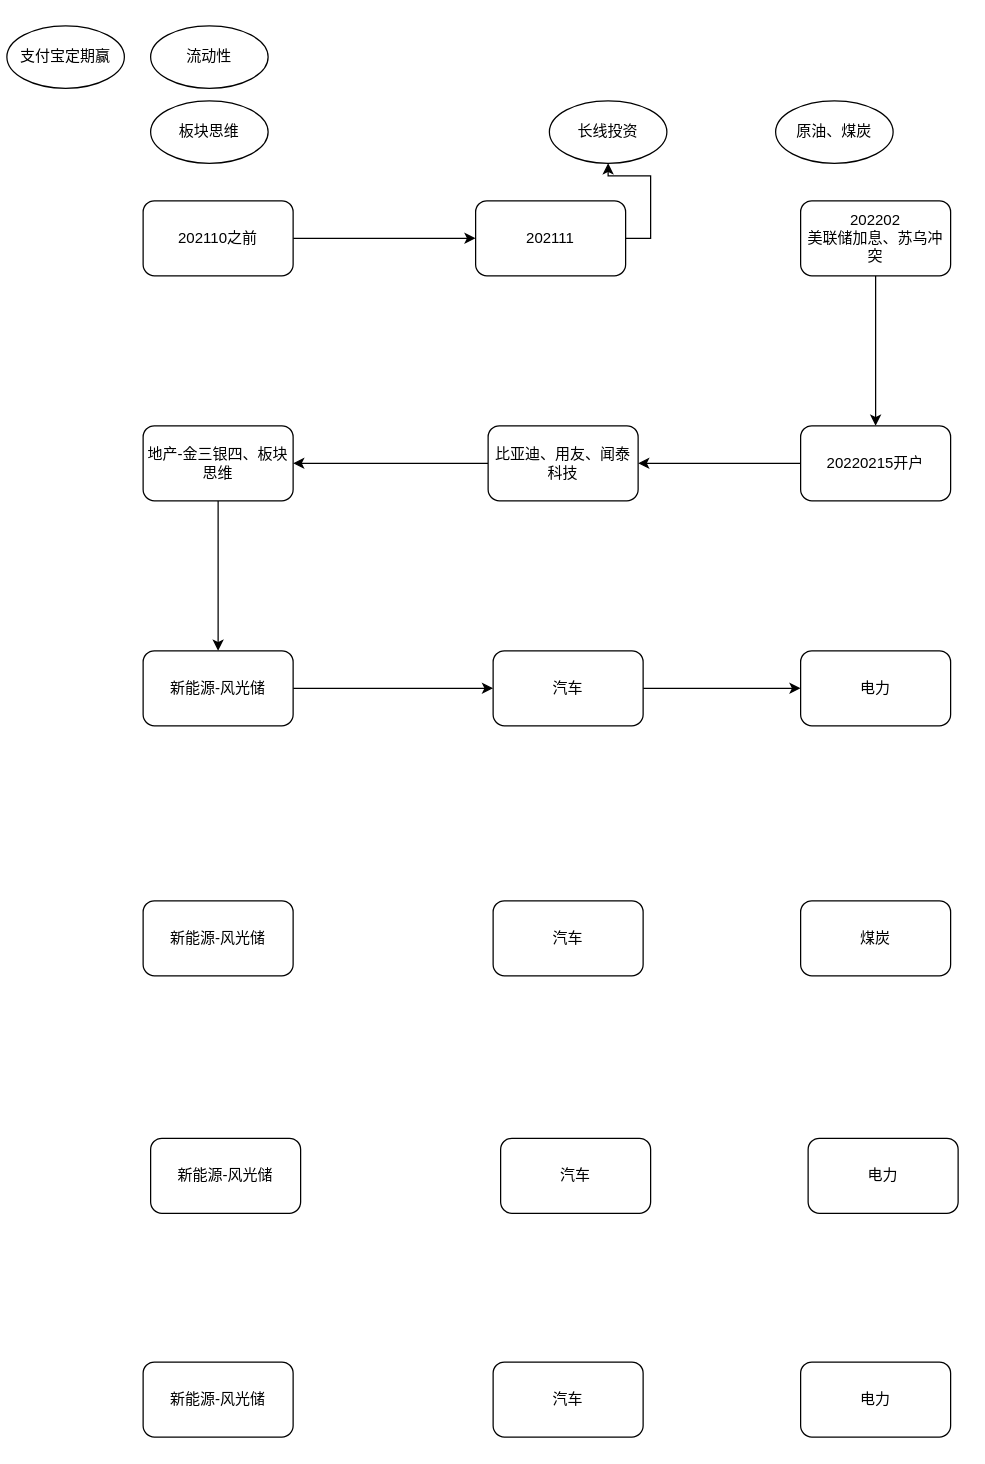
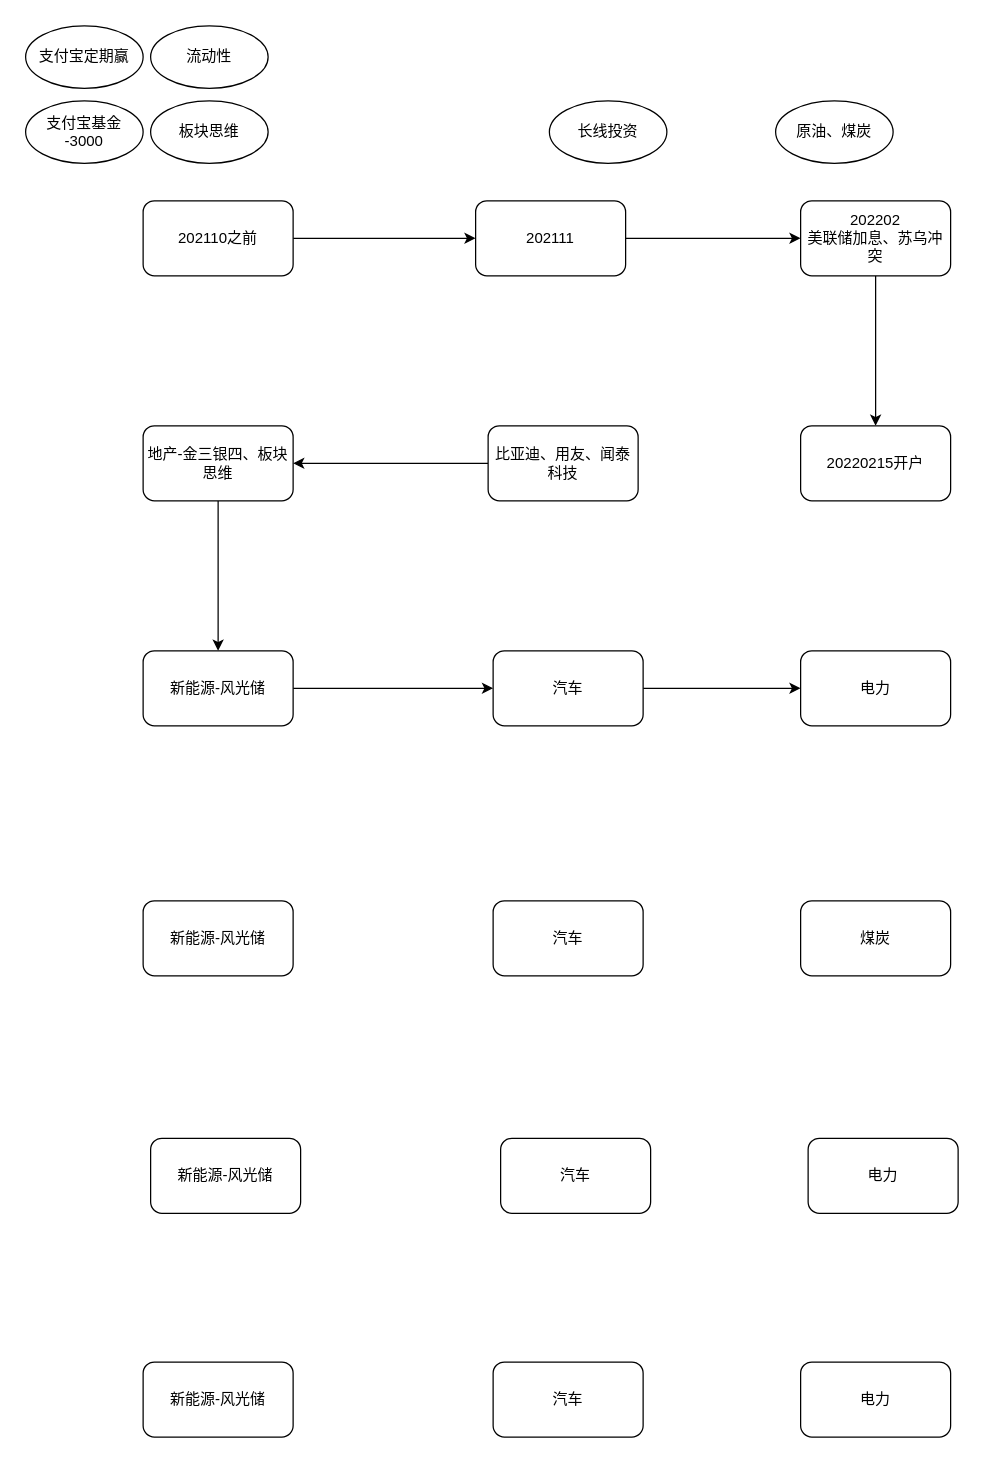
- <mxCell id="22" value="支付宝定期赢" style="ellipse;whiteSpace=wrap;html=1;" vertex="1" parent="1"><mxGeometry x="5" y="20" width="94" height="50" as="geometry" /></mxCell>
+ <mxCell id="22" value="支付宝定期赢" style="ellipse;whiteSpace=wrap;html=1;" vertex="1" parent="1"><mxGeometry x="20" y="20" width="94" height="50" as="geometry" /></mxCell>
+ <mxCell id="19" value="支付宝基金&lt;br&gt;-3000" style="ellipse;whiteSpace=wrap;html=1;" vertex="1" parent="1"><mxGeometry x="20" y="80" width="94" height="50" as="geometry" /></mxCell>
- <mxCell id="4" style="edgeStyle=orthogonalEdgeStyle;rounded=0;orthogonalLoop=1;jettySize=auto;html=1;exitX=1;exitY=0.5;exitDx=0;exitDy=0;" edge="1" parent="1" source="5" target="21"><mxGeometry relative="1" as="geometry" /></mxCell>
+ <mxCell id="4" style="edgeStyle=orthogonalEdgeStyle;rounded=0;orthogonalLoop=1;jettySize=auto;html=1;exitX=1;exitY=0.5;exitDx=0;exitDy=0;entryX=0;entryY=0.5;entryDx=0;entryDy=0;" edge="1" parent="1" source="5" target="7"><mxGeometry relative="1" as="geometry" /></mxCell>
- <mxCell id="12" style="edgeStyle=orthogonalEdgeStyle;rounded=0;orthogonalLoop=1;jettySize=auto;html=1;exitX=0;exitY=0.5;exitDx=0;exitDy=0;entryX=1;entryY=0.5;entryDx=0;entryDy=0;" edge="1" parent="1" source="13" target="11"><mxGeometry relative="1" as="geometry" /></mxCell>
